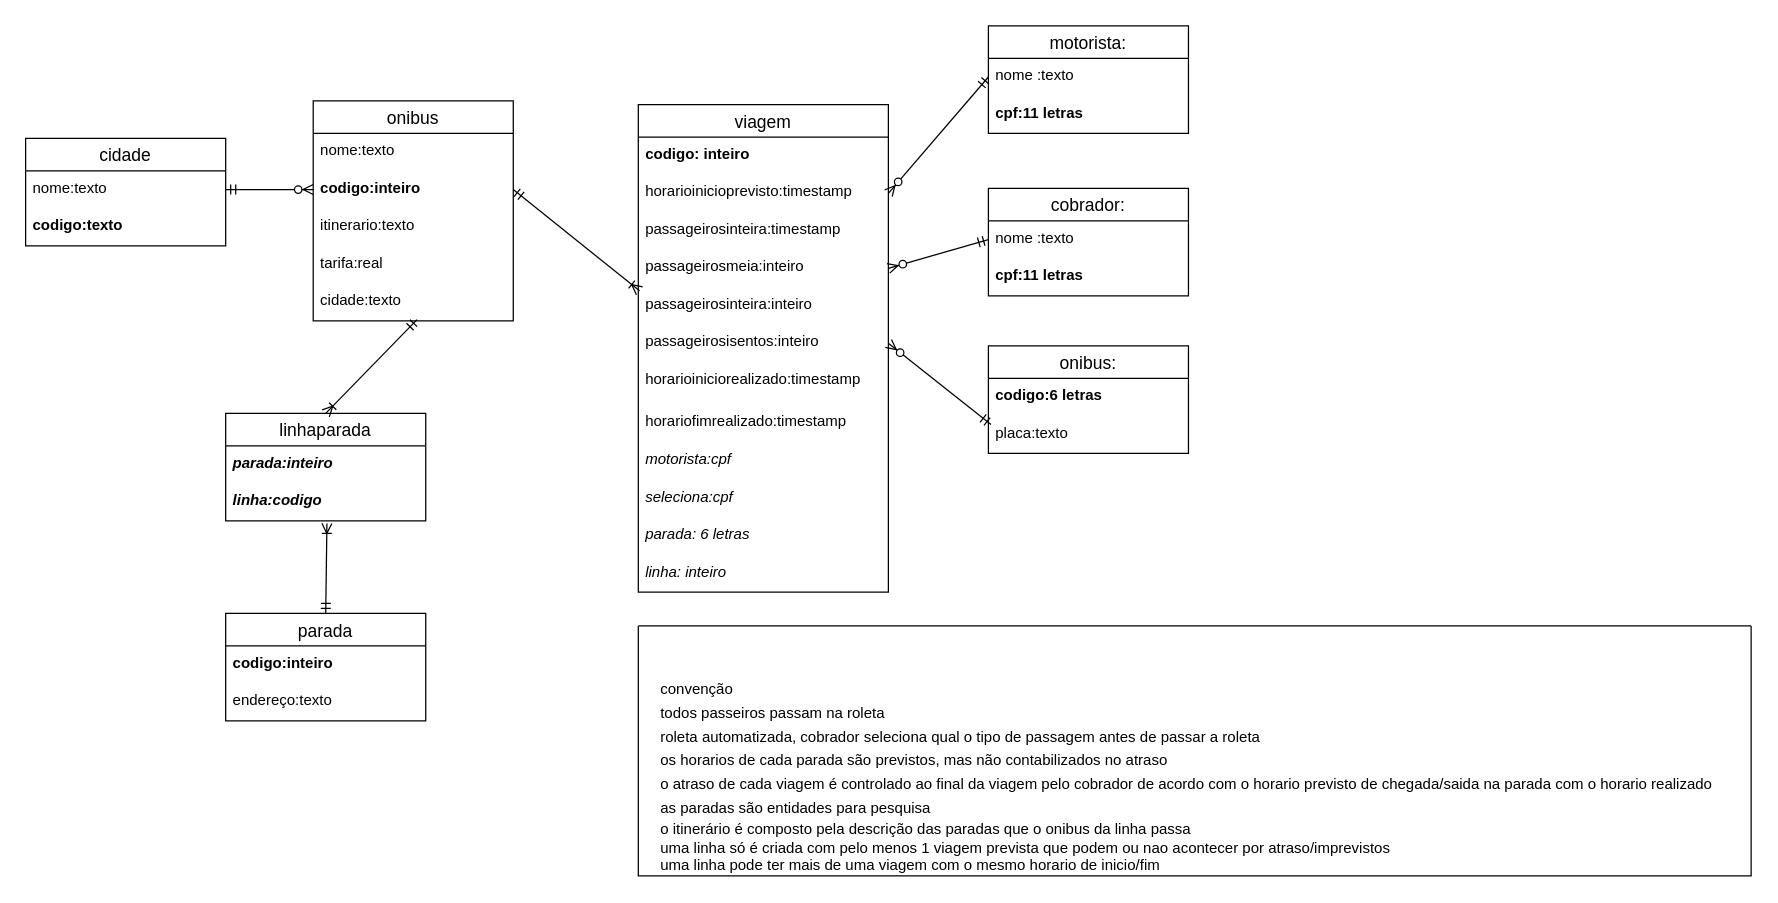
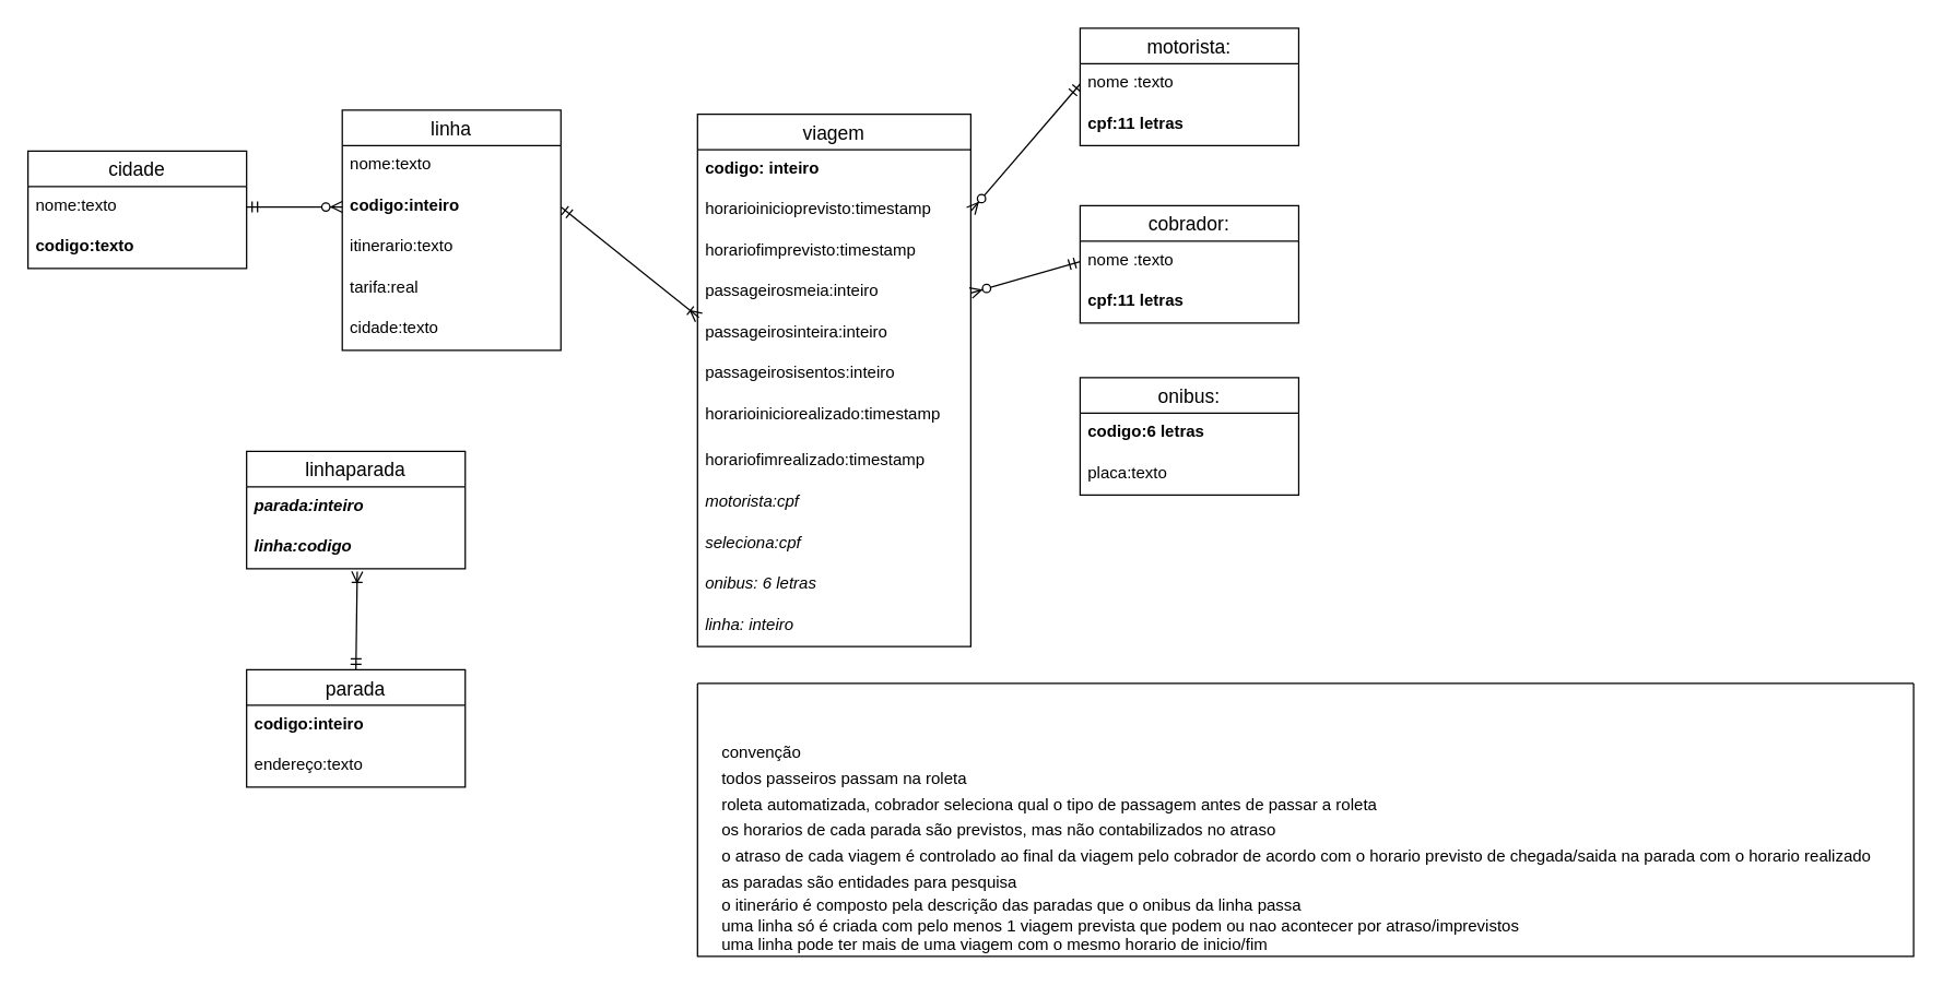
- <mxCell id="5" value="onibus" style="swimlane;fontStyle=0;childLayout=stackLayout;horizontal=1;startSize=26;horizontalStack=0;resizeParent=1;resizeParentMax=0;resizeLast=0;collapsible=1;marginBottom=0;align=center;fontSize=14;" vertex="1" parent="1"><mxGeometry x="250" y="80" width="160" height="176" as="geometry" /></mxCell>
+ <mxCell id="5" value="linha" style="swimlane;fontStyle=0;childLayout=stackLayout;horizontal=1;startSize=26;horizontalStack=0;resizeParent=1;resizeParentMax=0;resizeLast=0;collapsible=1;marginBottom=0;align=center;fontSize=14;" vertex="1" parent="1"><mxGeometry x="250" y="80" width="160" height="176" as="geometry" /></mxCell>
- <mxCell id="20" value="passageirosinteira:timestamp" style="text;strokeColor=none;fillColor=none;spacingLeft=4;spacingRight=4;overflow=hidden;rotatable=0;points=[[0,0.5],[1,0.5]];portConstraint=eastwest;fontSize=12;" vertex="1" parent="17"><mxGeometry y="86" width="200" height="30" as="geometry" /></mxCell>
+ <mxCell id="20" value="horariofimprevisto:timestamp" style="text;strokeColor=none;fillColor=none;spacingLeft=4;spacingRight=4;overflow=hidden;rotatable=0;points=[[0,0.5],[1,0.5]];portConstraint=eastwest;fontSize=12;" vertex="1" parent="17"><mxGeometry y="86" width="200" height="30" as="geometry" /></mxCell>
- <mxCell id="37" value="" style="fontSize=12;html=1;endArrow=ERmandOne;endFill=0;startArrow=ERoneToMany;startFill=0;exitX=0.5;exitY=0;exitDx=0;exitDy=0;entryX=0.519;entryY=0.967;entryDx=0;entryDy=0;entryPerimeter=0;" edge="1" parent="1" source="14" target="10"><mxGeometry width="100" height="100" relative="1" as="geometry"><mxPoint x="323" y="350" as="sourcePoint" /><mxPoint x="323" y="250" as="targetPoint" /></mxGeometry></mxCell>
- <mxCell id="43" value="" style="fontSize=12;html=1;endArrow=ERmandOne;endFill=0;entryX=0.013;entryY=0.233;entryDx=0;entryDy=0;startArrow=ERzeroToMany;startFill=1;exitX=1;exitY=0.5;exitDx=0;exitDy=0;entryPerimeter=0;" edge="1" parent="1" source="23" target="32"><mxGeometry width="100" height="100" relative="1" as="geometry"><mxPoint x="720" y="194" as="sourcePoint" /><mxPoint x="800" y="201" as="targetPoint" /></mxGeometry></mxCell>
- <mxCell id="28" value="parada: 6 letras" style="text;strokeColor=none;fillColor=none;spacingLeft=4;spacingRight=4;overflow=hidden;rotatable=0;points=[[0,0.5],[1,0.5]];portConstraint=eastwest;fontSize=12;fontStyle=2" vertex="1" parent="17"><mxGeometry y="330" width="200" height="30" as="geometry" /></mxCell>
+ <mxCell id="28" value="onibus: 6 letras" style="text;strokeColor=none;fillColor=none;spacingLeft=4;spacingRight=4;overflow=hidden;rotatable=0;points=[[0,0.5],[1,0.5]];portConstraint=eastwest;fontSize=12;fontStyle=2" vertex="1" parent="17"><mxGeometry y="330" width="200" height="30" as="geometry" /></mxCell>
